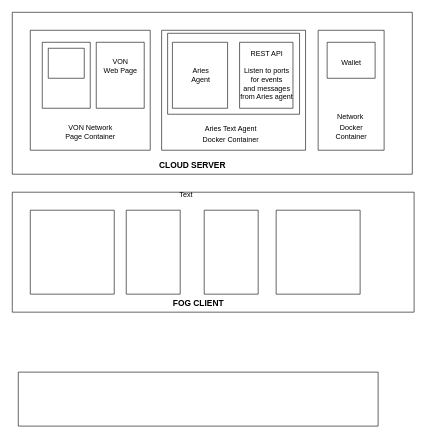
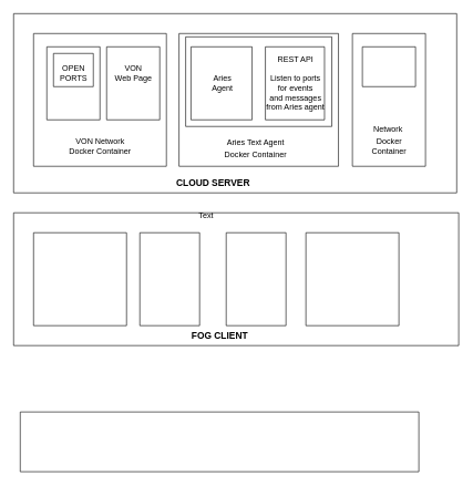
- <mxCell id="15" value="Wallet" style="text;html=1;align=center;verticalAlign=middle;resizable=0;points=[];autosize=1;strokeColor=none;fillColor=none;" vertex="1" parent="13"><mxGeometry x="25" y="40" width="60" height="30" as="geometry" /></mxCell>
+ <mxCell id="29" value="OPEN&lt;br&gt;PORTS" style="text;html=1;align=center;verticalAlign=middle;resizable=0;points=[];autosize=1;strokeColor=none;fillColor=none;" vertex="1" parent="1"><mxGeometry x="80" y="90" width="60" height="40" as="geometry" /></mxCell>
- <mxCell id="4" value="VON Network&lt;br&gt;Page Container" style="text;html=1;align=center;verticalAlign=middle;resizable=0;points=[];autosize=1;strokeColor=none;fillColor=none;" vertex="1" parent="3"><mxGeometry x="40" y="150" width="120" height="40" as="geometry" /></mxCell>
+ <mxCell id="4" value="VON Network&lt;br&gt;Docker Container" style="text;html=1;align=center;verticalAlign=middle;resizable=0;points=[];autosize=1;strokeColor=none;fillColor=none;" vertex="1" parent="3"><mxGeometry x="40" y="150" width="120" height="40" as="geometry" /></mxCell>
